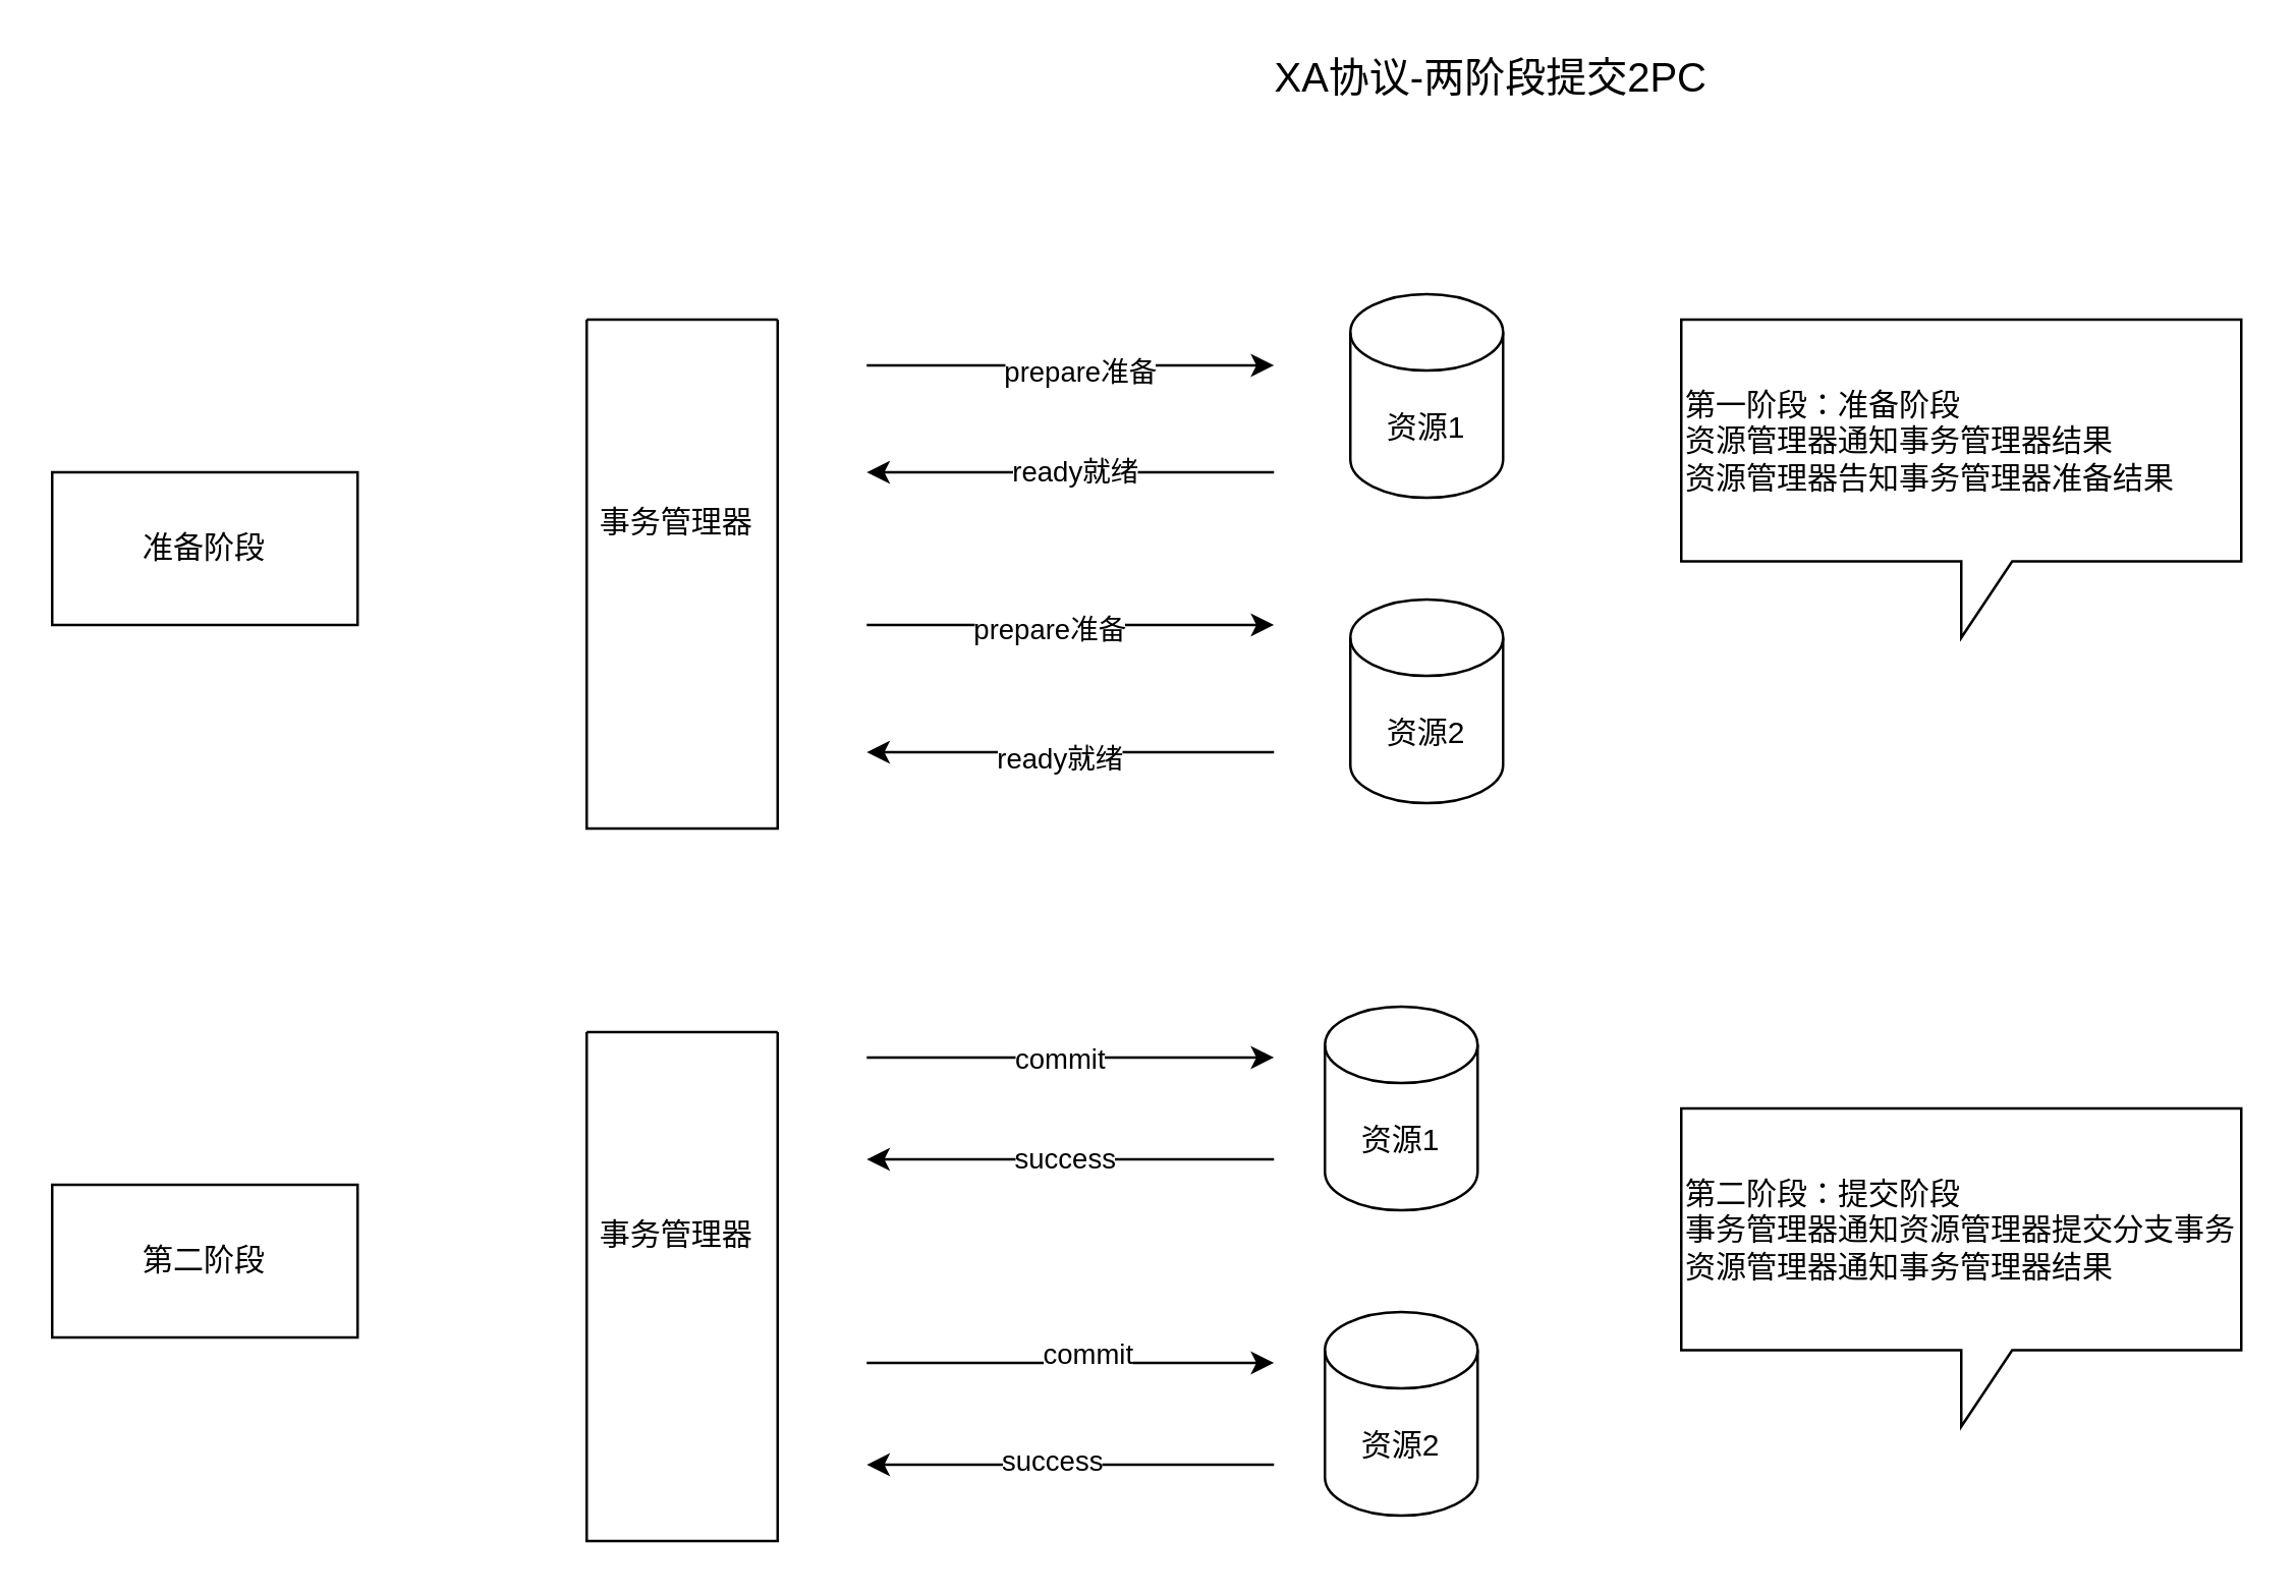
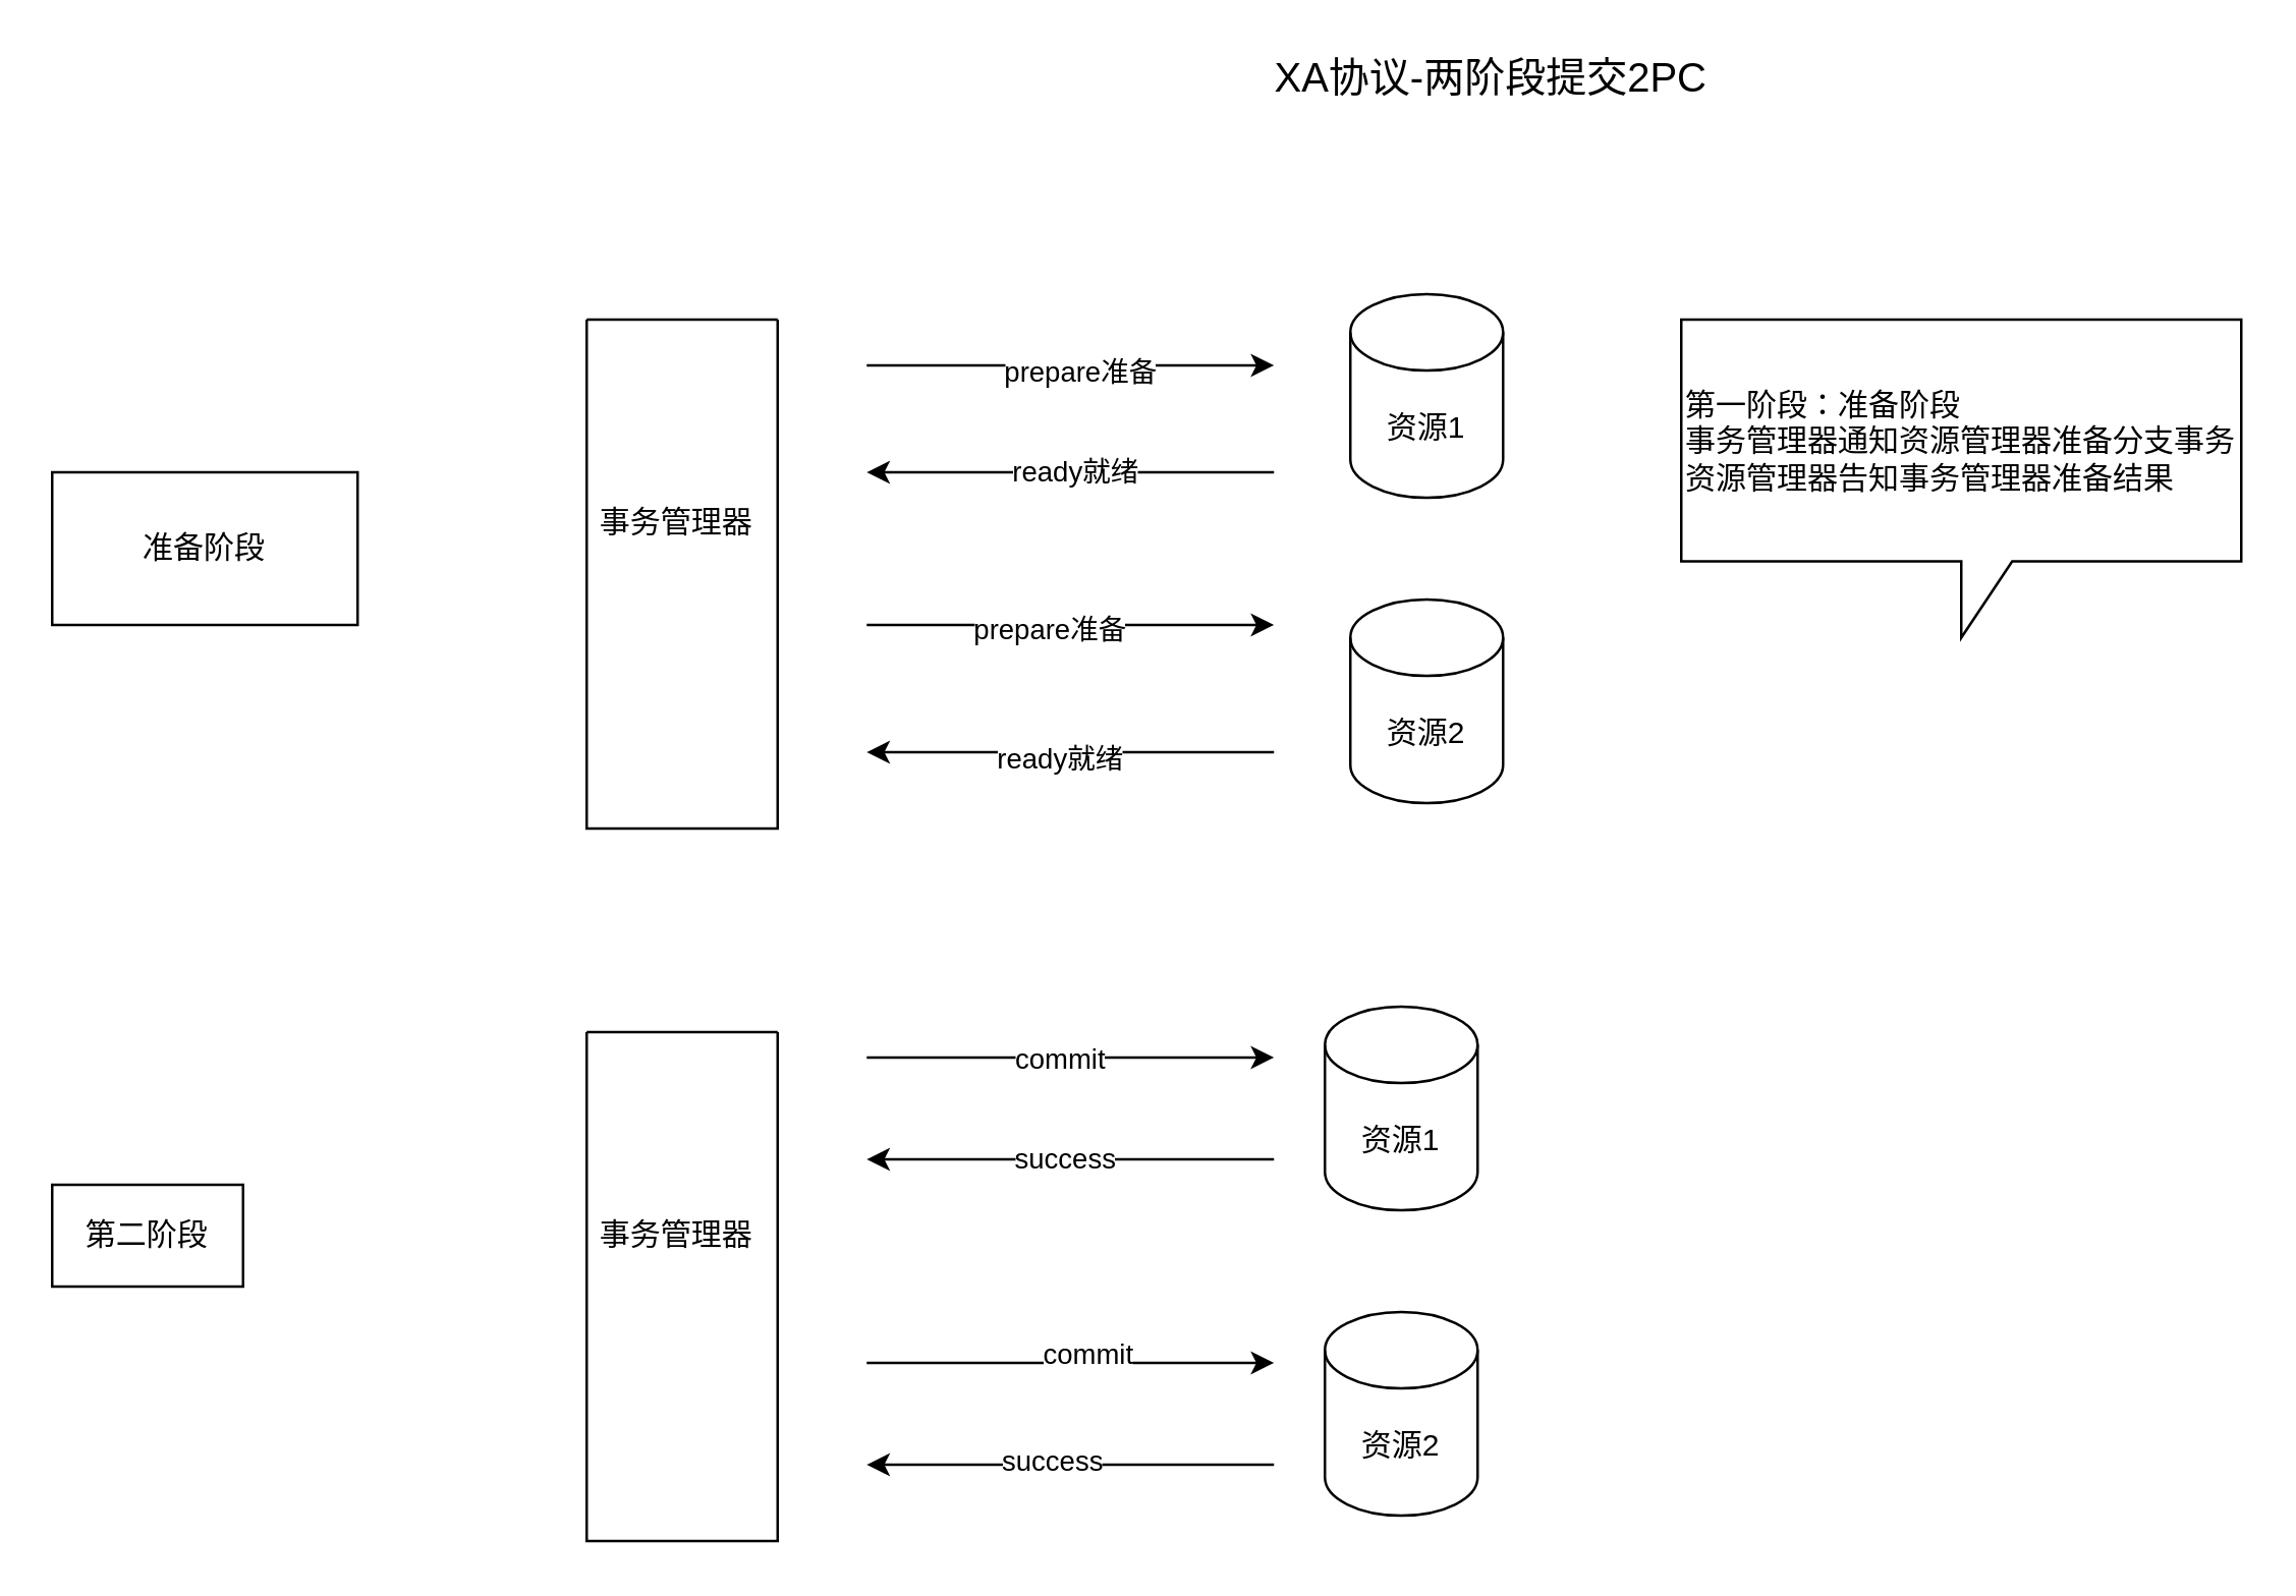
- <mxCell id="29" value="第一阶段：准备阶段&lt;br&gt;资源管理器通知事务管理器结果&lt;br&gt;资源管理器告知事务管理器准备结果" style="shape=callout;whiteSpace=wrap;html=1;perimeter=calloutPerimeter;align=left;" vertex="1" parent="1"><mxGeometry x="660" y="125" width="220" height="125" as="geometry" /></mxCell>
+ <mxCell id="29" value="第一阶段：准备阶段&lt;br&gt;事务管理器通知资源管理器准备分支事务&lt;br&gt;资源管理器告知事务管理器准备结果" style="shape=callout;whiteSpace=wrap;html=1;perimeter=calloutPerimeter;align=left;" vertex="1" parent="1"><mxGeometry x="660" y="125" width="220" height="125" as="geometry" /></mxCell>
- <mxCell id="7" value="第二阶段" style="rounded=0;whiteSpace=wrap;html=1;" vertex="1" parent="1"><mxGeometry x="20" y="465" width="120" height="60" as="geometry" /></mxCell>
+ <mxCell id="7" value="第二阶段" style="rounded=0;whiteSpace=wrap;html=1;" vertex="1" parent="1"><mxGeometry x="20" y="465" width="75" height="40" as="geometry" /></mxCell>
- <mxCell id="30" value="第二阶段：提交阶段&lt;br&gt;事务管理器通知资源管理器提交分支事务&lt;br&gt;资源管理器通知事务管理器结果" style="shape=callout;whiteSpace=wrap;html=1;perimeter=calloutPerimeter;align=left;" vertex="1" parent="1"><mxGeometry x="660" y="435" width="220" height="125" as="geometry" /></mxCell>
